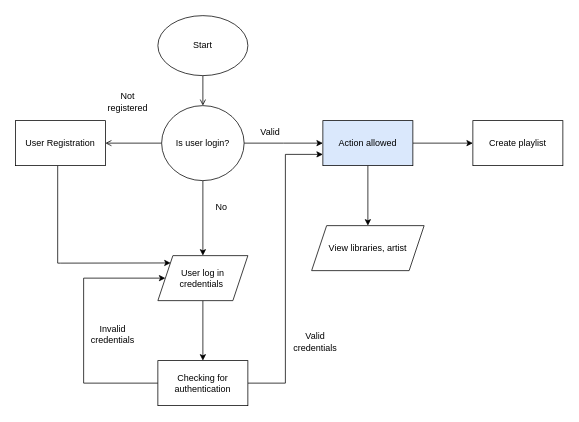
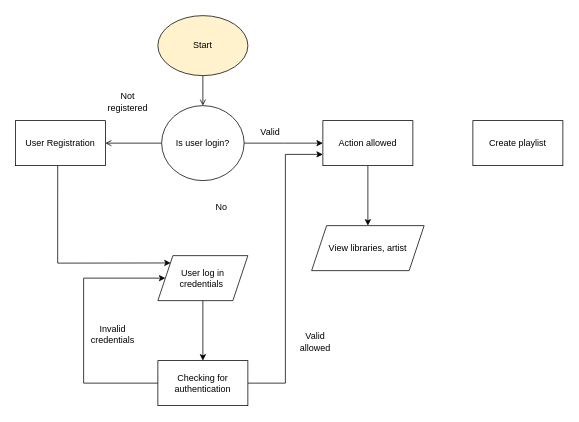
- <mxCell id="3" value="Start" style="ellipse;whiteSpace=wrap;html=1;" parent="1" vertex="1"><mxGeometry x="210" y="20" width="120" height="80" as="geometry" /></mxCell>
+ <mxCell id="3" value="Start" style="ellipse;whiteSpace=wrap;html=1;fillColor=#fff2cc;" parent="1" vertex="1"><mxGeometry x="210" y="20" width="120" height="80" as="geometry" /></mxCell>
- <mxCell id="10" value="Action allowed" style="rounded=0;whiteSpace=wrap;html=1;fillColor=#dae8fc;" parent="1" vertex="1"><mxGeometry x="430" y="160" width="120" height="60" as="geometry" /></mxCell>
+ <mxCell id="10" value="Action allowed" style="rounded=0;whiteSpace=wrap;html=1;" parent="1" vertex="1"><mxGeometry x="430" y="160" width="120" height="60" as="geometry" /></mxCell>
- <mxCell id="8" value="" style="edgeStyle=orthogonalEdgeStyle;rounded=0;orthogonalLoop=1;jettySize=auto;html=1;" parent="1" source="10" target="11" edge="1"><mxGeometry relative="1" as="geometry" /></mxCell>
- <mxCell id="5" value="" style="edgeStyle=orthogonalEdgeStyle;rounded=0;orthogonalLoop=1;jettySize=auto;html=1;" parent="1" source="7" target="14" edge="1"><mxGeometry relative="1" as="geometry" /></mxCell>
- <mxCell id="18" value="Valid credentials" style="text;strokeColor=none;align=center;fillColor=none;html=1;verticalAlign=middle;whiteSpace=wrap;rounded=0;" parent="1" vertex="1"><mxGeometry x="390" y="440" width="60" height="30" as="geometry" /></mxCell>
+ <mxCell id="18" value="Valid allowed" style="text;strokeColor=none;align=center;fillColor=none;html=1;verticalAlign=middle;whiteSpace=wrap;rounded=0;" parent="1" vertex="1"><mxGeometry x="390" y="440" width="60" height="30" as="geometry" /></mxCell>
